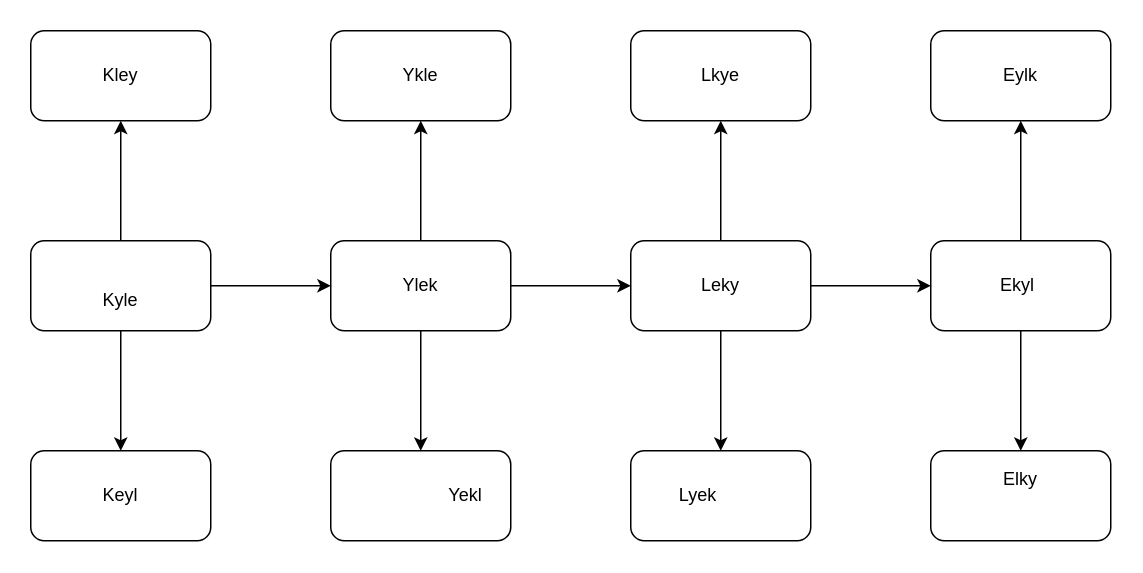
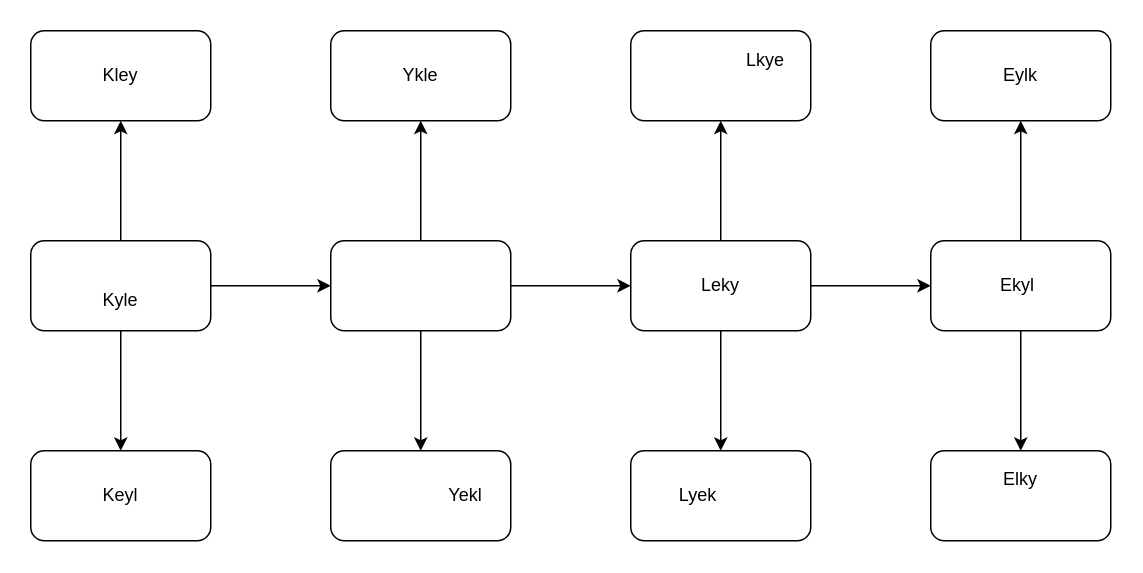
- <mxCell id="32" value="Lkye" style="text;html=1;strokeColor=none;fillColor=none;align=center;verticalAlign=middle;whiteSpace=wrap;rounded=0;" vertex="1" parent="1"><mxGeometry x="460" y="40" width="40" height="20" as="geometry" /></mxCell>
+ <mxCell id="32" value="Lkye" style="text;html=1;strokeColor=none;fillColor=none;align=center;verticalAlign=middle;whiteSpace=wrap;rounded=0;" vertex="1" parent="1"><mxGeometry x="490" y="30" width="40" height="20" as="geometry" /></mxCell>
- <mxCell id="26" value="Ylek" style="text;html=1;strokeColor=none;fillColor=none;align=center;verticalAlign=middle;whiteSpace=wrap;rounded=0;" vertex="1" parent="1"><mxGeometry x="260" y="180" width="40" height="20" as="geometry" /></mxCell>
